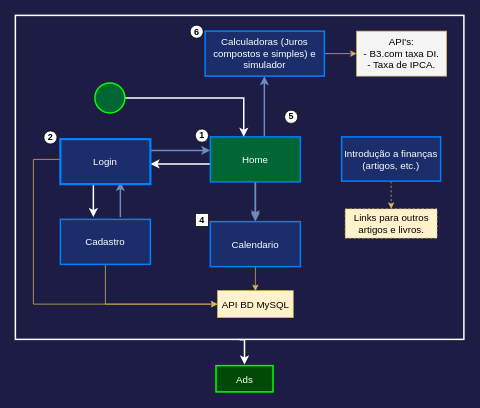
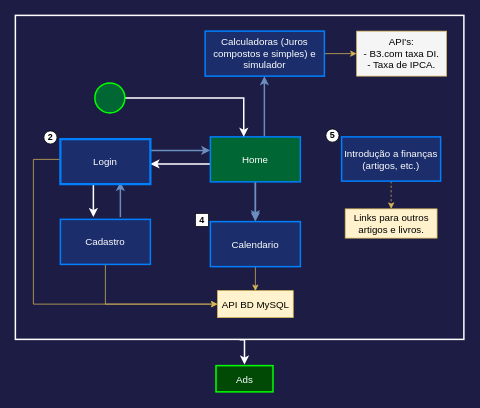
- <mxCell id="32" value="&lt;b&gt;6&lt;/b&gt;" style="ellipse;whiteSpace=wrap;html=1;aspect=fixed;" vertex="1" parent="1"><mxGeometry x="253" y="33" width="17.5" height="17.5" as="geometry" /></mxCell>
- <mxCell id="31" value="&lt;b&gt;5&lt;/b&gt;" style="ellipse;whiteSpace=wrap;html=1;aspect=fixed;" vertex="1" parent="1"><mxGeometry x="379" y="146.5" width="17.5" height="17.5" as="geometry" /></mxCell>
+ <mxCell id="31" value="&lt;b&gt;5&lt;/b&gt;" style="ellipse;whiteSpace=wrap;html=1;aspect=fixed;" vertex="1" parent="1"><mxGeometry x="434" y="171.5" width="17.5" height="17.5" as="geometry" /></mxCell>
- <mxCell id="28" value="&lt;b&gt;1&lt;/b&gt;" style="ellipse;whiteSpace=wrap;html=1;aspect=fixed;" vertex="1" parent="1"><mxGeometry x="260" y="171.5" width="17.5" height="17.5" as="geometry" /></mxCell>
- <mxCell id="23" value="Links para outros artigos e livros." style="whiteSpace=wrap;html=1;rounded=0;fillColor=#fff2cc;strokeColor=#d6b656;fontSize=13;dashed=1;" parent="1" vertex="1"><mxGeometry x="459.75" y="278" width="122.5" height="39" as="geometry" /></mxCell>
+ <mxCell id="23" value="Links para outros artigos e livros." style="whiteSpace=wrap;html=1;rounded=0;fillColor=#fff2cc;strokeColor=#d6b656;fontSize=13;" parent="1" vertex="1"><mxGeometry x="459.75" y="278" width="122.5" height="39" as="geometry" /></mxCell>
